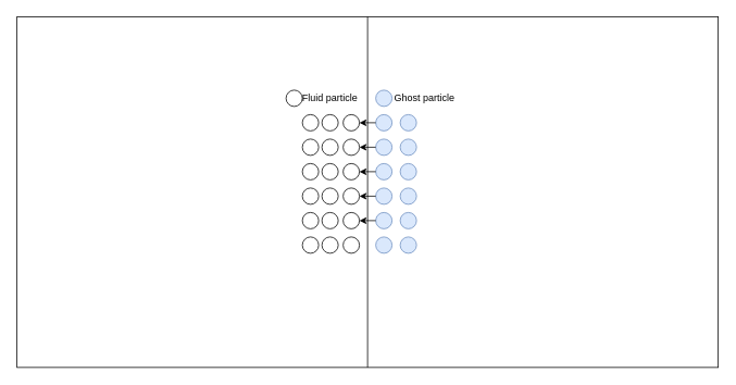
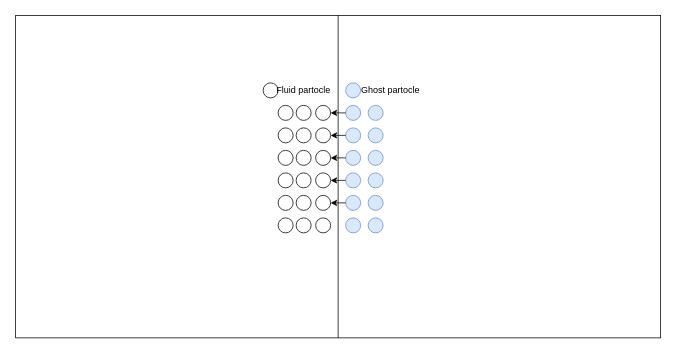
- <mxCell id="37" value="Fluid particle" style="text;html=1;strokeColor=none;fillColor=none;align=center;verticalAlign=middle;whiteSpace=wrap;rounded=0;" vertex="1" parent="1"><mxGeometry x="359" y="105" width="90" height="30" as="geometry" /></mxCell>
+ <mxCell id="37" value="Fluid partocle" style="text;html=1;strokeColor=none;fillColor=none;align=center;verticalAlign=middle;whiteSpace=wrap;rounded=0;" vertex="1" parent="1"><mxGeometry x="359" y="105" width="90" height="30" as="geometry" /></mxCell>
- <mxCell id="35" value="Ghost particle" style="text;html=1;strokeColor=none;fillColor=none;align=center;verticalAlign=middle;whiteSpace=wrap;rounded=0;" vertex="1" parent="1"><mxGeometry x="470" y="105" width="100" height="30" as="geometry" /></mxCell>
+ <mxCell id="35" value="Ghost partocle" style="text;html=1;strokeColor=none;fillColor=none;align=center;verticalAlign=middle;whiteSpace=wrap;rounded=0;" vertex="1" parent="1"><mxGeometry x="470" y="105" width="100" height="30" as="geometry" /></mxCell>
